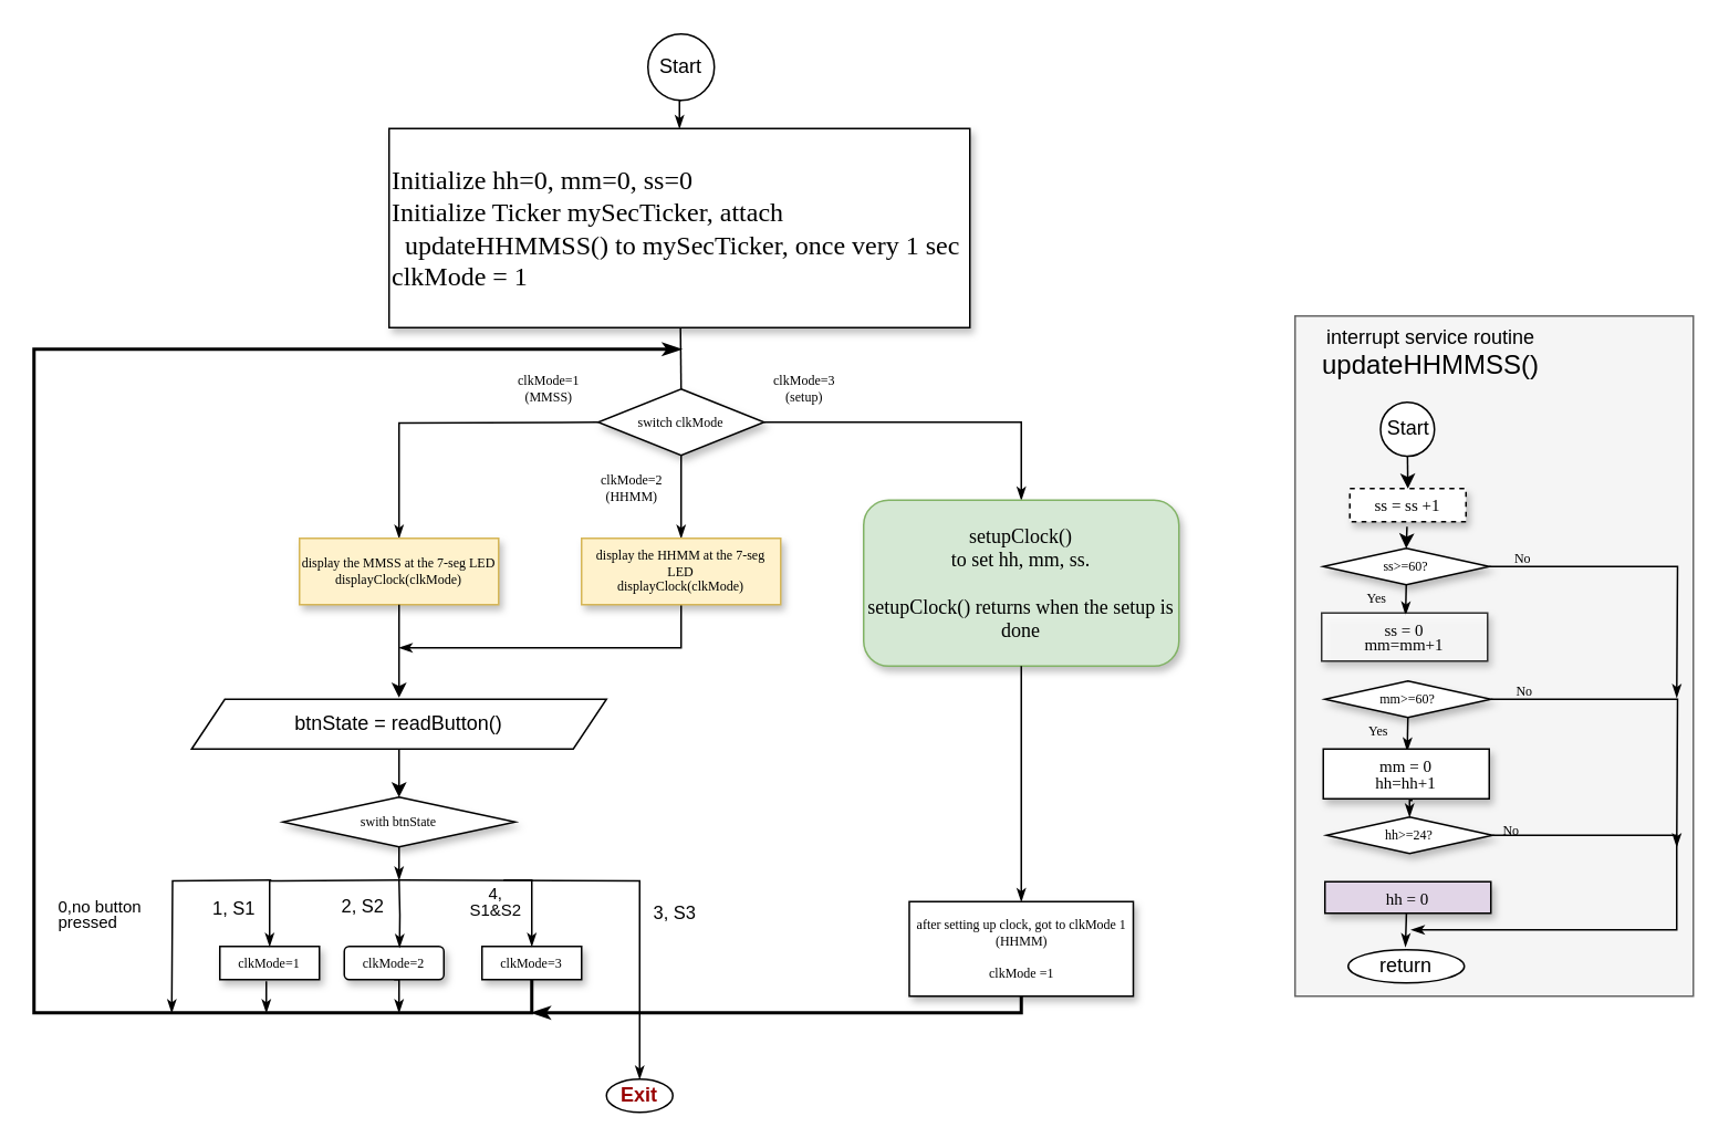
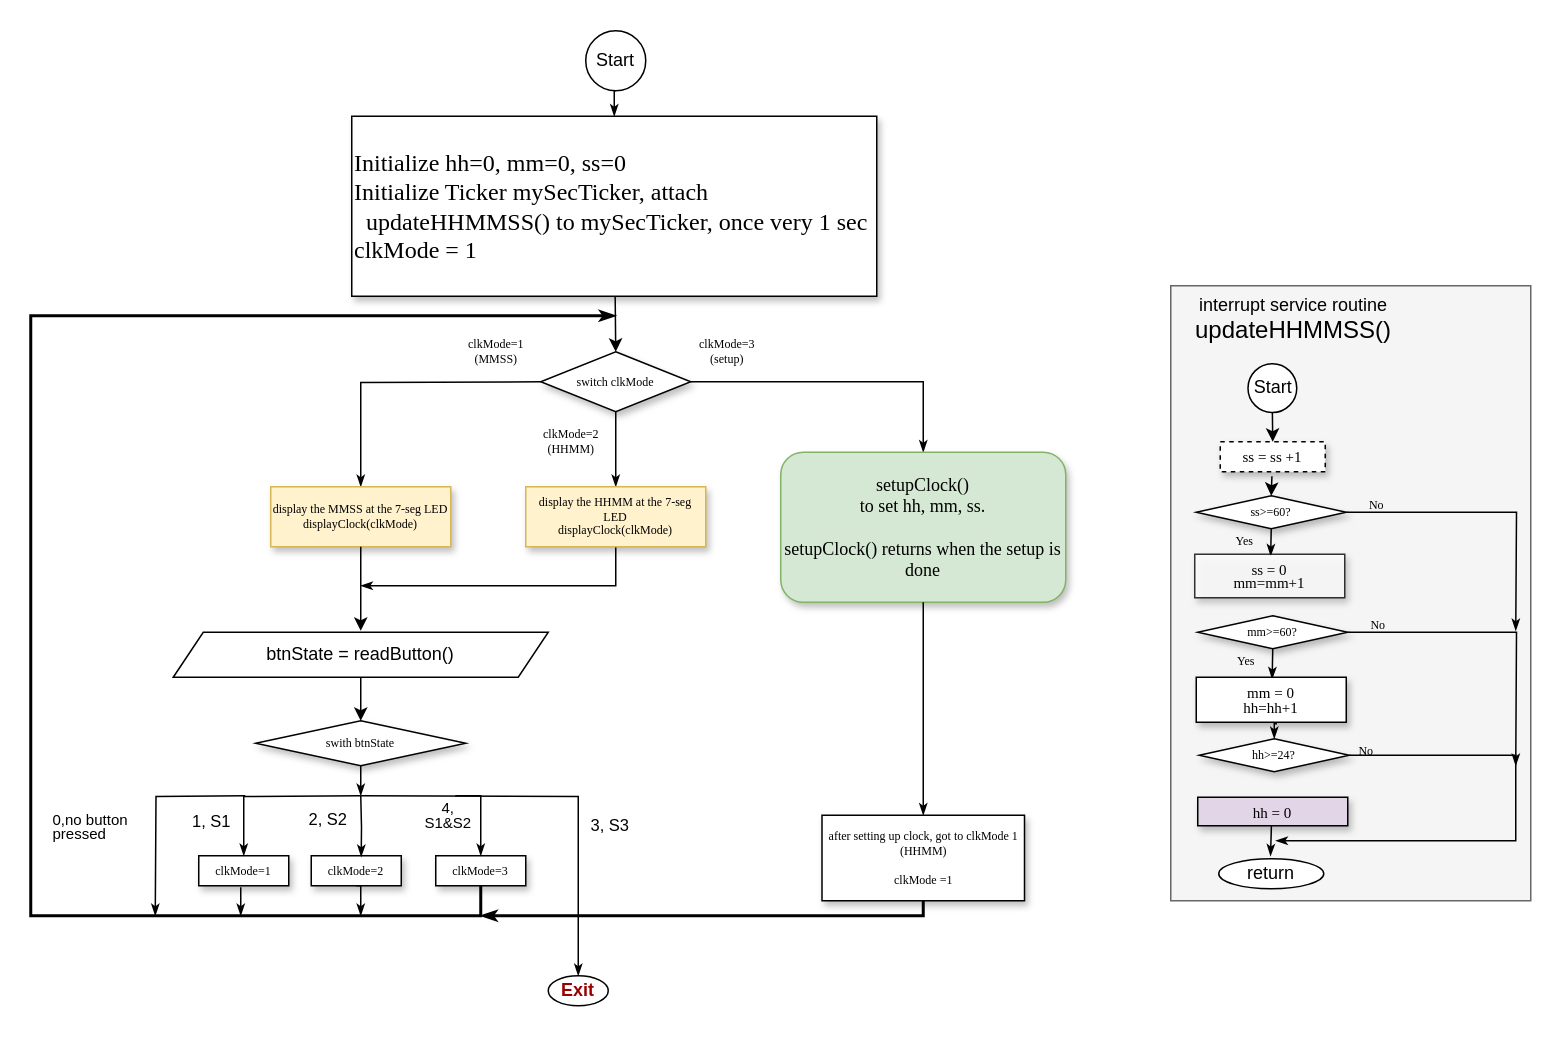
- <mxCell id="30" value="" style="endArrow=none;html=1;rounded=0;entryX=0.5;entryY=0;entryDx=0;entryDy=0;" edge="1" parent="1" source="20" target="6"><mxGeometry width="50" height="50" relative="1" as="geometry"><mxPoint x="600" y="300" as="sourcePoint" /><mxPoint x="410" y="234" as="targetPoint" /></mxGeometry></mxCell>
+ <mxCell id="30" value="" style="endArrow=classic;html=1;rounded=0;entryX=0.5;entryY=0;entryDx=0;entryDy=0;" edge="1" parent="1" source="20" target="6"><mxGeometry width="50" height="50" relative="1" as="geometry"><mxPoint x="600" y="300" as="sourcePoint" /><mxPoint x="410" y="234" as="targetPoint" /></mxGeometry></mxCell>
- <mxCell id="16" value="clkMode=2" style="whiteSpace=wrap;html=1;shadow=1;labelBackgroundColor=none;strokeWidth=1;fontFamily=Verdana;fontSize=8;align=center;rounded=1;" parent="1" vertex="1"><mxGeometry x="207" y="570" width="60" height="20" as="geometry" /></mxCell>
+ <mxCell id="16" value="clkMode=2" style="whiteSpace=wrap;html=1;rounded=0;shadow=1;labelBackgroundColor=none;strokeWidth=1;fontFamily=Verdana;fontSize=8;align=center;" parent="1" vertex="1"><mxGeometry x="207" y="570" width="60" height="20" as="geometry" /></mxCell>
